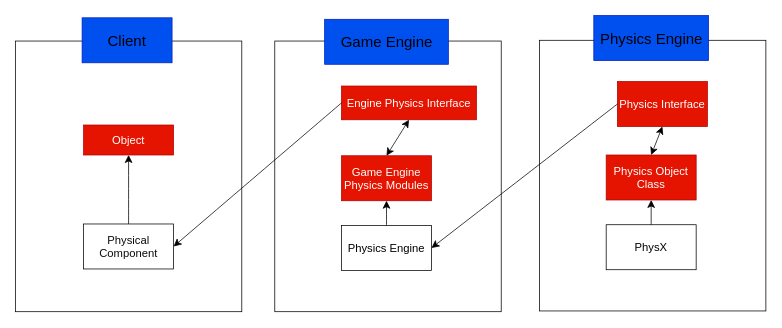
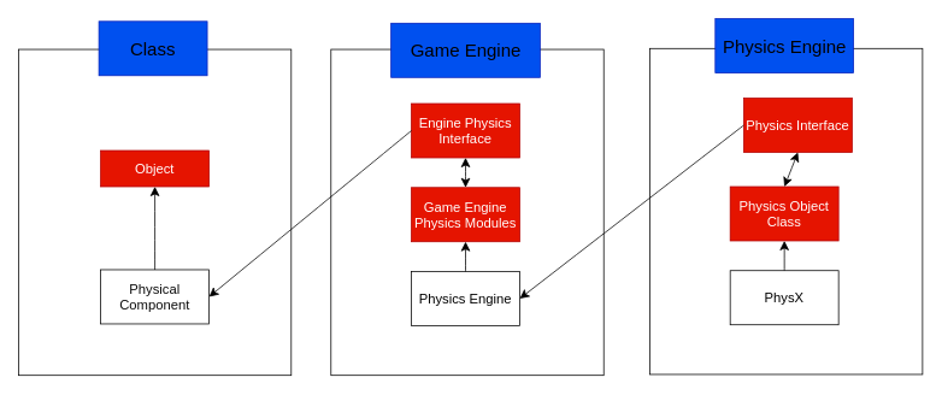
- <mxCell id="20" value="&lt;font style=&quot;color: light-dark(rgb(0, 0, 0), rgb(1, 1, 1)); font-size: 20px;&quot;&gt;Client&lt;/font&gt;" style="rounded=0;whiteSpace=wrap;html=1;fillColor=light-dark(#0050EF,#5F45C8);fontColor=#ffffff;strokeColor=#001DBC;movable=1;resizable=1;rotatable=1;deletable=1;editable=1;locked=0;connectable=1;" vertex="1" parent="18"><mxGeometry x="89" width="120" height="60" as="geometry" /></mxCell>
+ <mxCell id="20" value="&lt;font style=&quot;color: light-dark(rgb(0, 0, 0), rgb(1, 1, 1)); font-size: 20px;&quot;&gt;Class&lt;/font&gt;" style="rounded=0;whiteSpace=wrap;html=1;fillColor=light-dark(#0050EF,#5F45C8);fontColor=#ffffff;strokeColor=#001DBC;movable=1;resizable=1;rotatable=1;deletable=1;editable=1;locked=0;connectable=1;" vertex="1" parent="18"><mxGeometry x="89" width="120" height="60" as="geometry" /></mxCell>
- <mxCell id="14" value="&lt;font style=&quot;font-size: 15px;&quot;&gt;Engine Physics Interface&lt;/font&gt;" style="rounded=0;whiteSpace=wrap;html=1;fillColor=light-dark(#E51400,#4C46FF);fontColor=#ffffff;strokeColor=#B20000;movable=1;resizable=1;rotatable=1;deletable=1;editable=1;locked=0;connectable=1;" vertex="1" parent="10"><mxGeometry x="89" y="91" width="180" height="45" as="geometry" /></mxCell>
+ <mxCell id="14" value="&lt;font style=&quot;font-size: 15px;&quot;&gt;Engine Physics Interface&lt;/font&gt;" style="rounded=0;whiteSpace=wrap;html=1;fillColor=light-dark(#E51400,#4C46FF);fontColor=#ffffff;strokeColor=#B20000;movable=1;resizable=1;rotatable=1;deletable=1;editable=1;locked=0;connectable=1;" vertex="1" parent="10"><mxGeometry x="89" y="91" width="120" height="60" as="geometry" /></mxCell>
